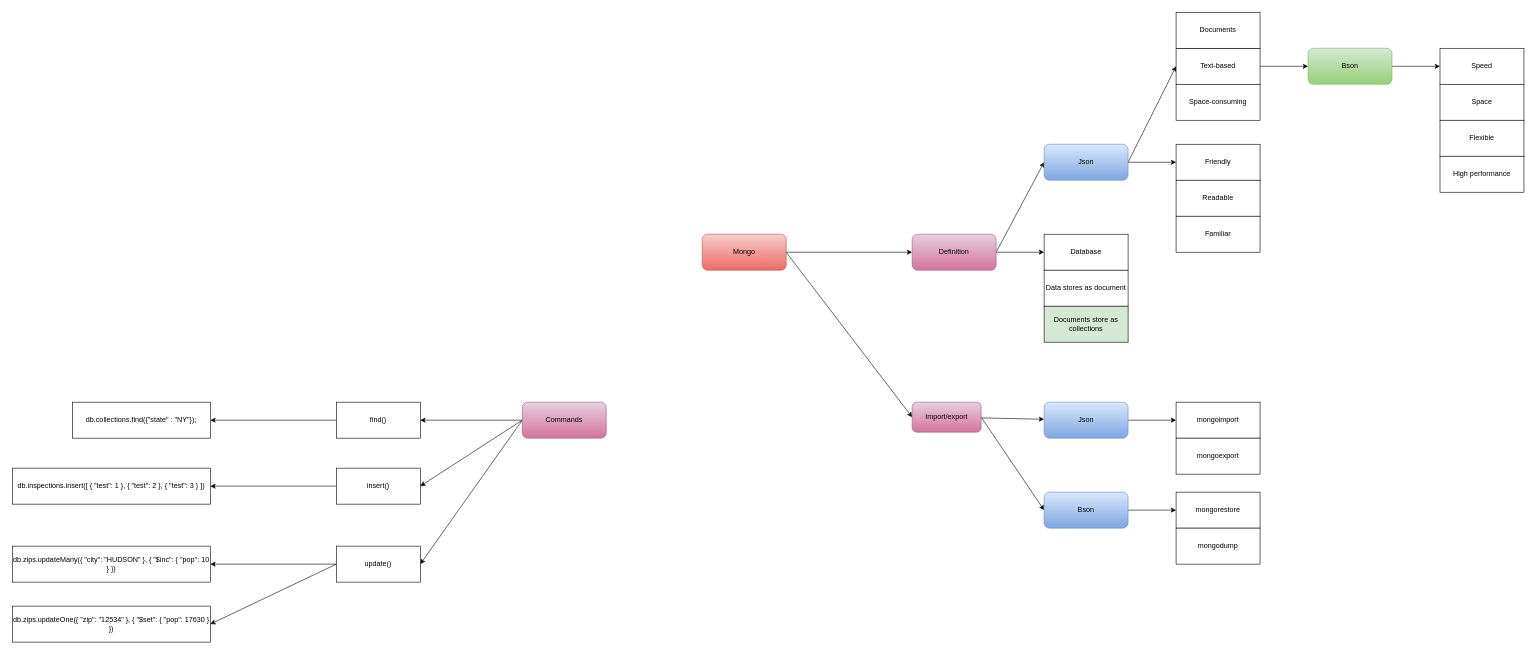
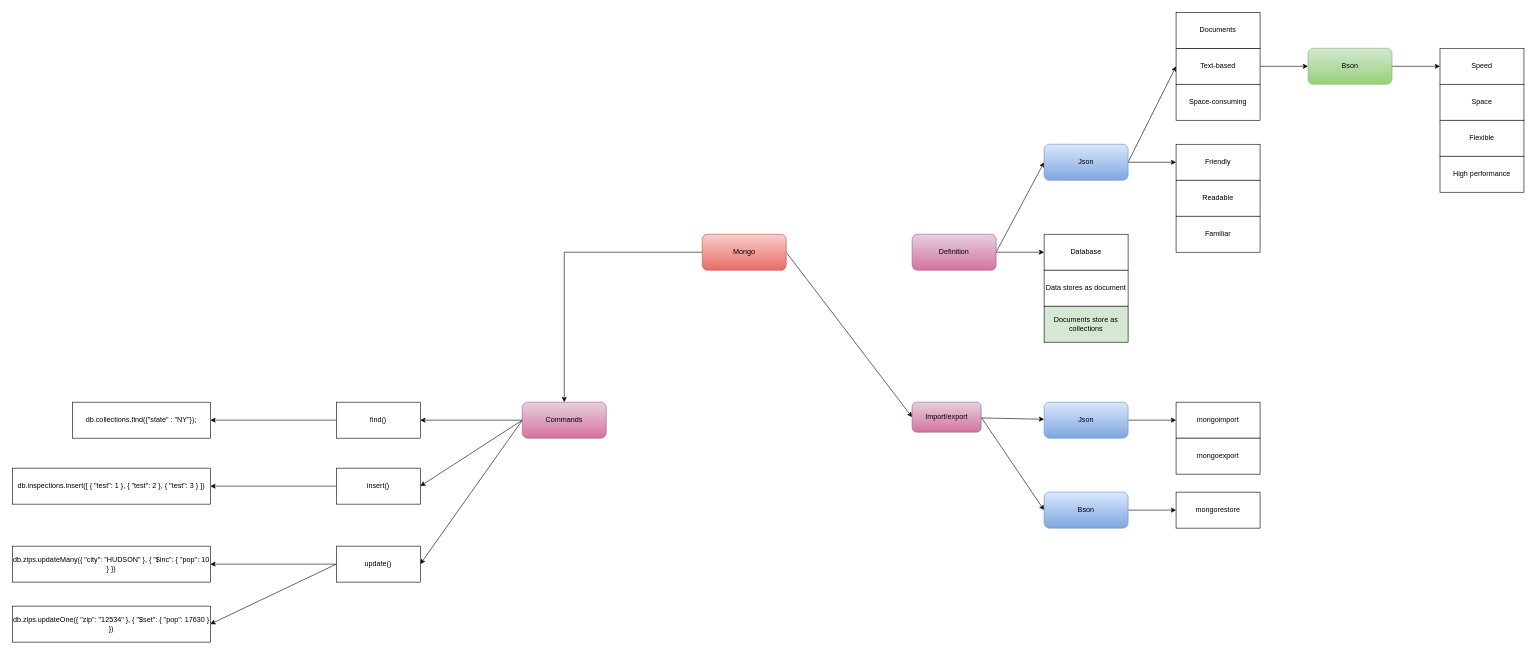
- <mxCell id="2" value="" style="edgeStyle=orthogonalEdgeStyle;rounded=0;orthogonalLoop=1;jettySize=auto;html=1;" edge="1" parent="1" source="4" target="7"><mxGeometry relative="1" as="geometry" /></mxCell>
+ <mxCell id="2" value="" style="edgeStyle=orthogonalEdgeStyle;rounded=0;orthogonalLoop=1;jettySize=auto;html=1;" edge="1" parent="1" source="4" target="41"><mxGeometry relative="1" as="geometry" /></mxCell>
- <mxCell id="37" value="mongodump" style="rounded=0;whiteSpace=wrap;html=1;" vertex="1" parent="1"><mxGeometry x="1960" y="880" width="140" height="60" as="geometry" /></mxCell>
